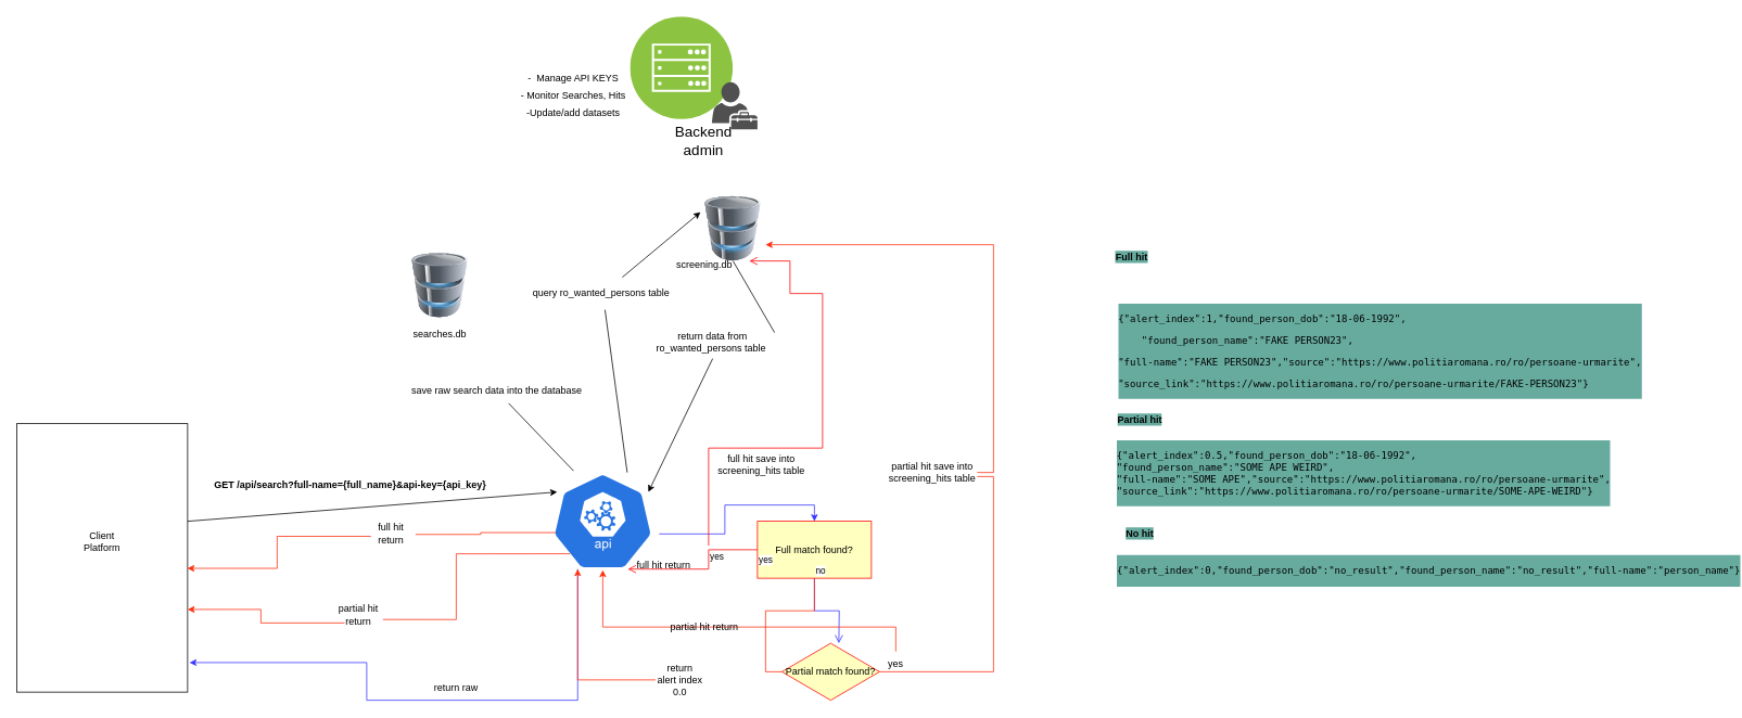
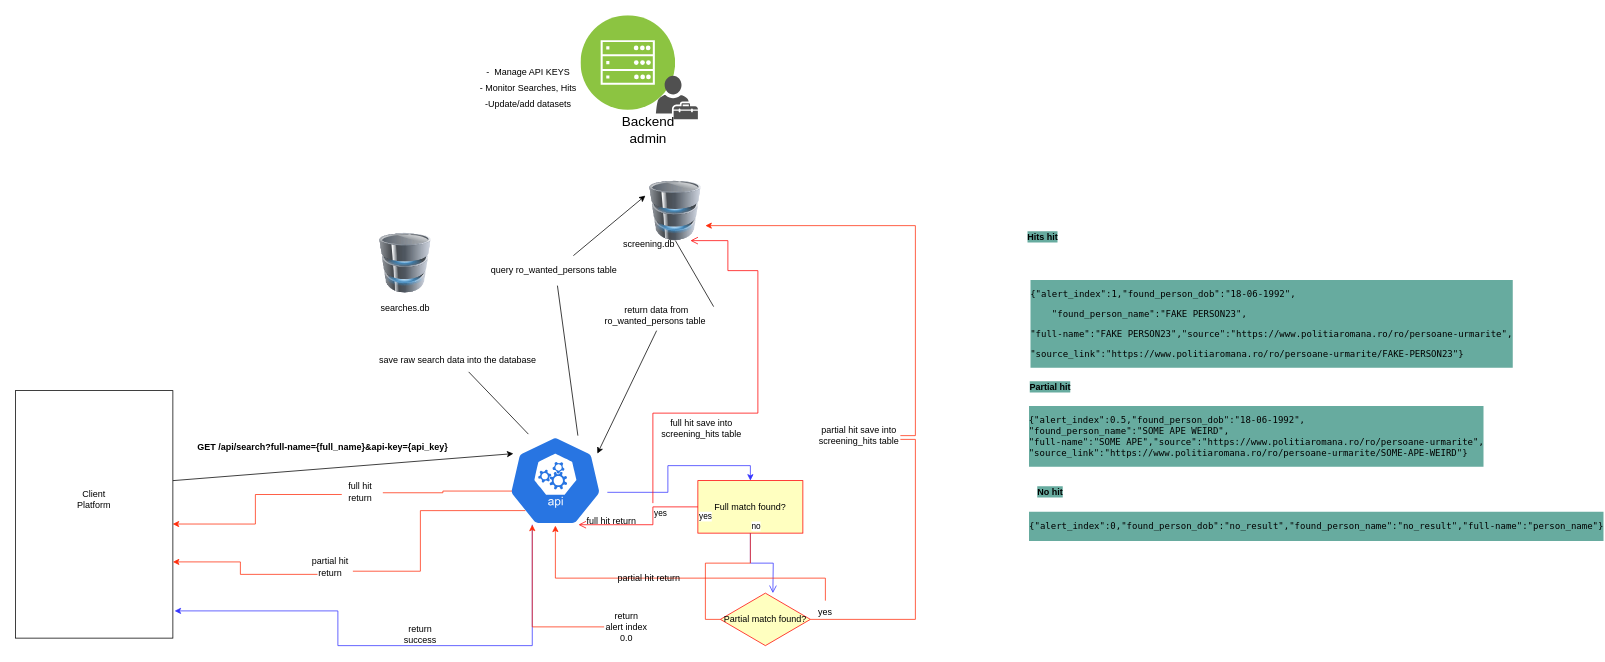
- <mxCell id="47" value="Full hit" style="text;html=1;strokeColor=none;fillColor=none;align=center;verticalAlign=middle;whiteSpace=wrap;rounded=0;labelBackgroundColor=#67AB9F;fontStyle=1" vertex="1" parent="1"><mxGeometry x="1360" y="300" width="60" height="30" as="geometry" /></mxCell>
+ <mxCell id="47" value="Hits hit" style="text;html=1;strokeColor=none;fillColor=none;align=center;verticalAlign=middle;whiteSpace=wrap;rounded=0;labelBackgroundColor=#67AB9F;fontStyle=1" vertex="1" parent="1"><mxGeometry x="1360" y="300" width="60" height="30" as="geometry" /></mxCell>
- <mxCell id="44" value="return raw" style="text;html=1;strokeColor=none;fillColor=none;align=center;verticalAlign=middle;whiteSpace=wrap;rounded=0;" vertex="1" parent="1"><mxGeometry x="530" y="830" width="60" height="30" as="geometry" /></mxCell>
+ <mxCell id="44" value="return success" style="text;html=1;strokeColor=none;fillColor=none;align=center;verticalAlign=middle;whiteSpace=wrap;rounded=0;" vertex="1" parent="1"><mxGeometry x="530" y="830" width="60" height="30" as="geometry" /></mxCell>
